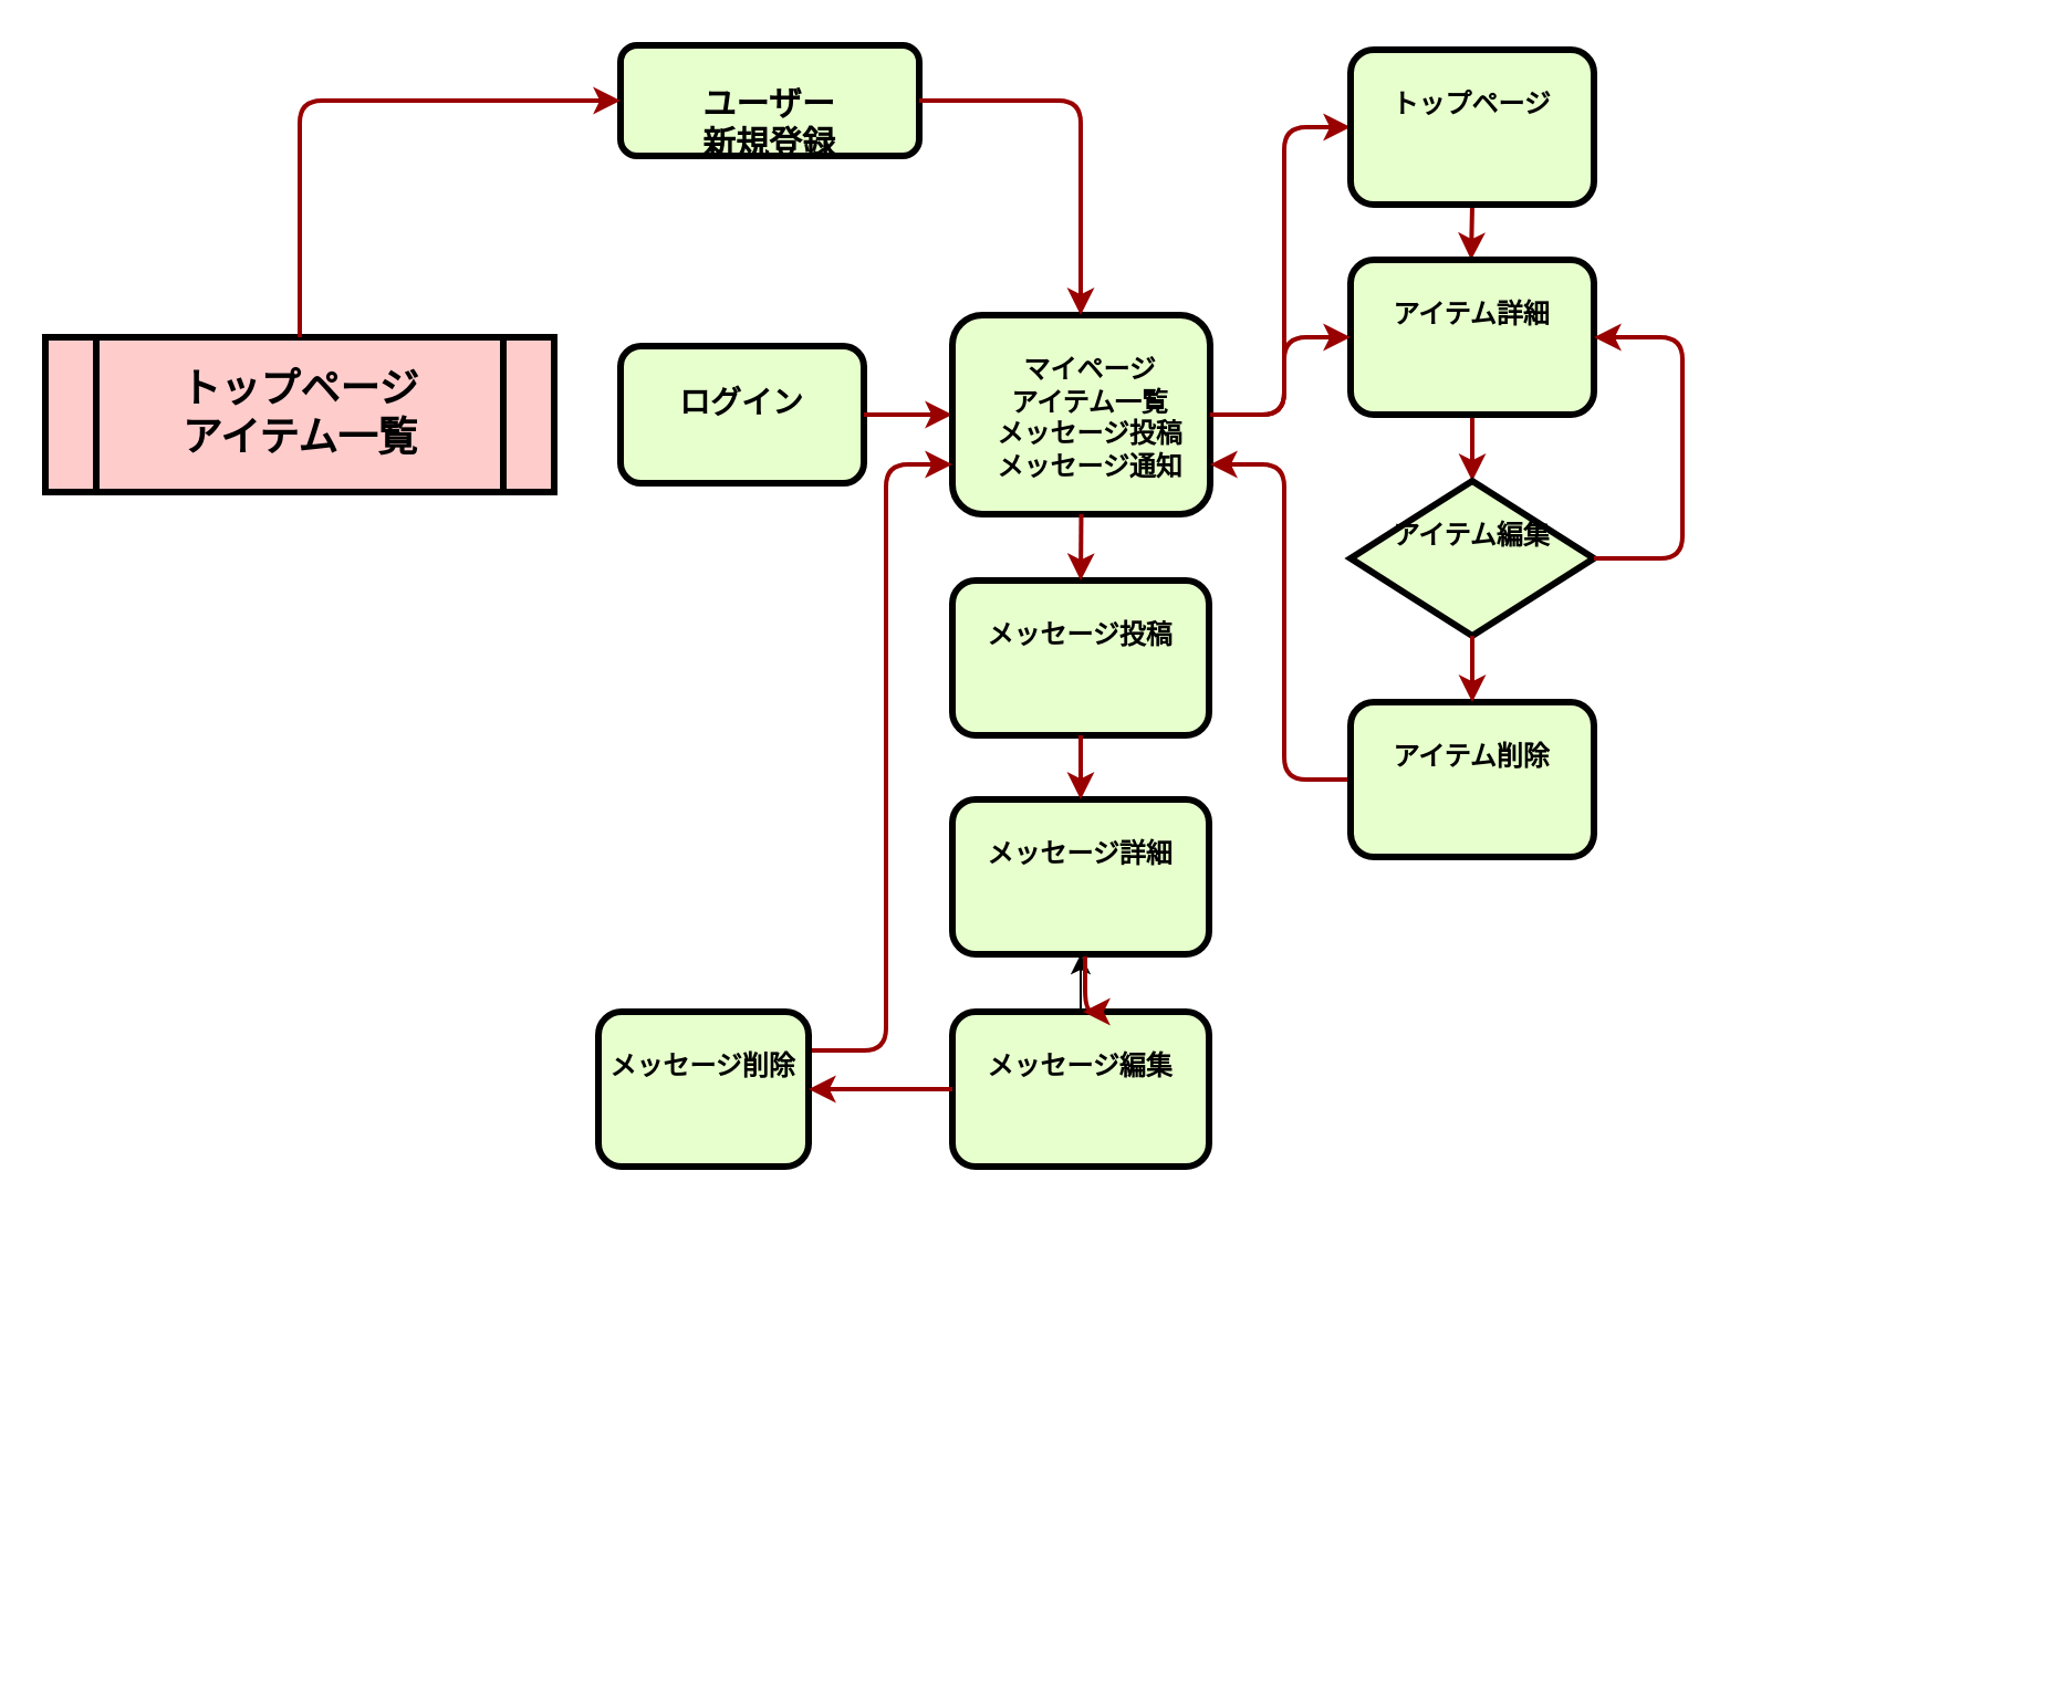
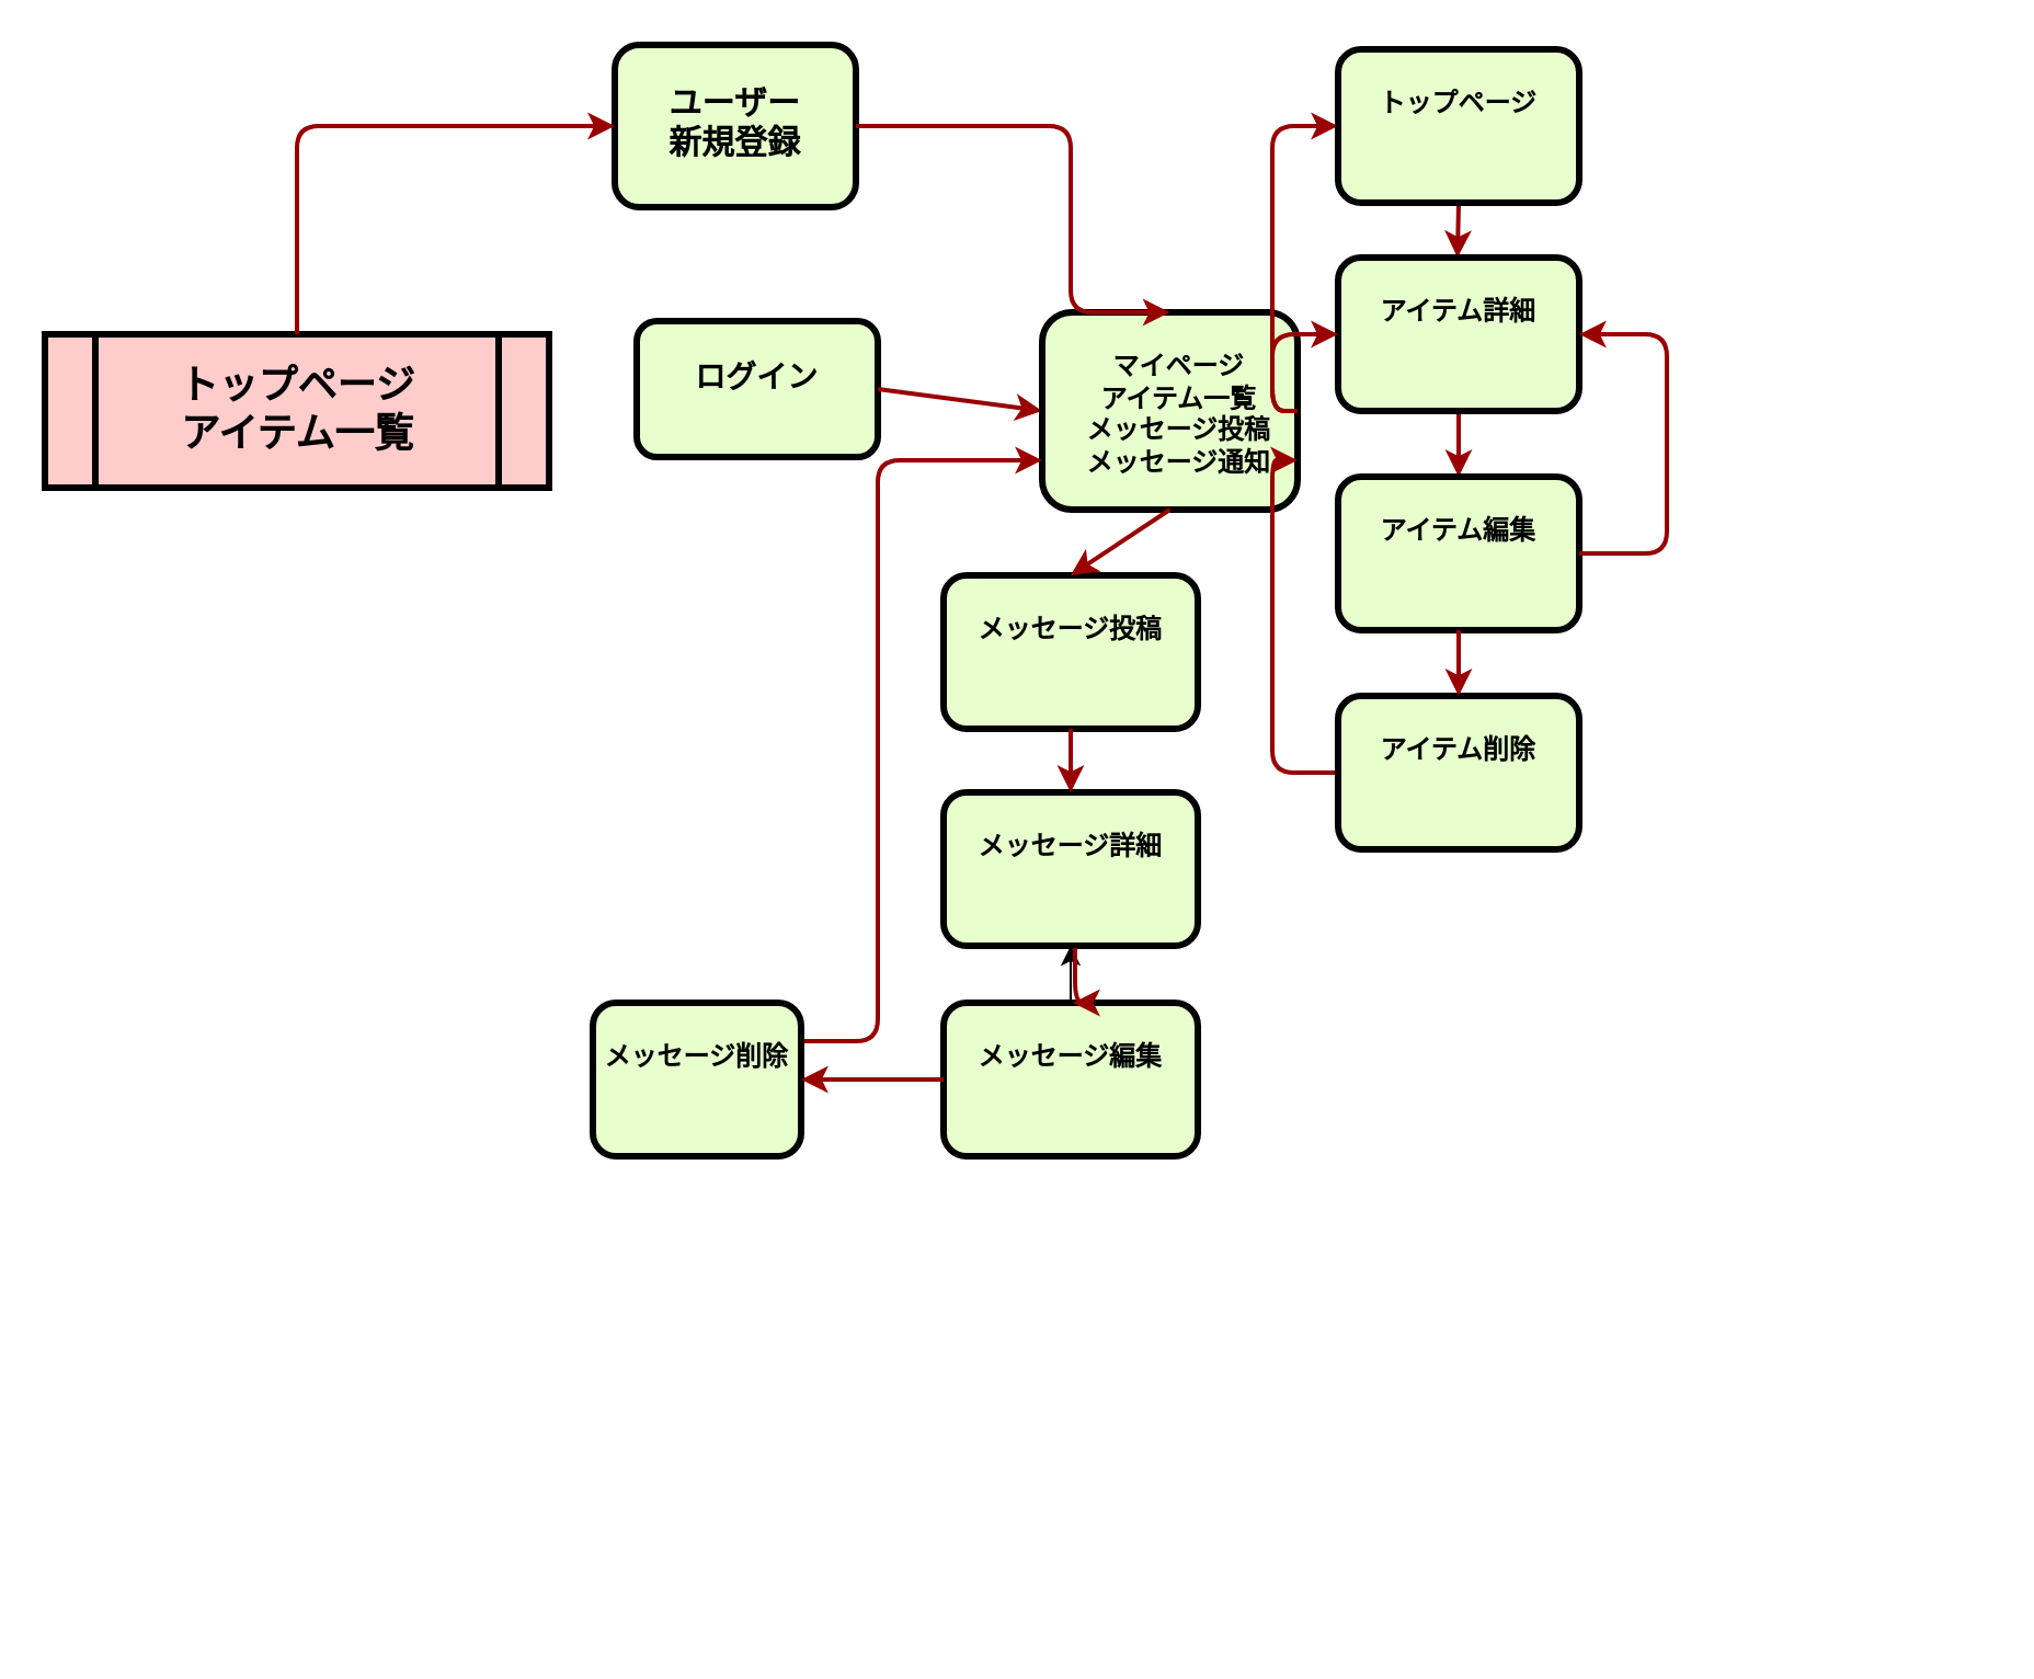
- <mxCell id="3" value="&lt;p style=&quot;margin: 0px; margin-top: 4px; text-align: center; text-decoration: underline;&quot;&gt;&lt;strong&gt;&lt;br&gt;&lt;/strong&gt;&lt;/p&gt;&lt;p style=&quot;margin-top: 0pt; margin-bottom: 0pt; margin-left: 0in; direction: ltr; unicode-bidi: embed; word-break: normal; font-size: 15px;&quot;&gt;ユーザー&lt;/p&gt;&lt;p style=&quot;margin-top: 0pt; margin-bottom: 0pt; margin-left: 0in; direction: ltr; unicode-bidi: embed; word-break: normal; font-size: 15px;&quot;&gt;&lt;span style=&quot;background-color: initial; font-family: 游ゴシック;&quot;&gt;新規登録&lt;/span&gt;&lt;/p&gt;" style="verticalAlign=middle;align=center;overflow=fill;fontSize=12;fontFamily=Helvetica;html=1;rounded=1;fontStyle=1;strokeWidth=3;fillColor=#E6FFCC" parent="1" vertex="1"><mxGeometry x="280" y="20" width="135" height="50" as="geometry" /></mxCell>
+ <mxCell id="3" value="&lt;p style=&quot;margin: 0px; margin-top: 4px; text-align: center; text-decoration: underline;&quot;&gt;&lt;strong&gt;&lt;br&gt;&lt;/strong&gt;&lt;/p&gt;&lt;p style=&quot;margin-top: 0pt; margin-bottom: 0pt; margin-left: 0in; direction: ltr; unicode-bidi: embed; word-break: normal; font-size: 15px;&quot;&gt;ユーザー&lt;/p&gt;&lt;p style=&quot;margin-top: 0pt; margin-bottom: 0pt; margin-left: 0in; direction: ltr; unicode-bidi: embed; word-break: normal; font-size: 15px;&quot;&gt;&lt;span style=&quot;background-color: initial; font-family: 游ゴシック;&quot;&gt;新規登録&lt;/span&gt;&lt;/p&gt;" style="verticalAlign=middle;align=center;overflow=fill;fontSize=12;fontFamily=Helvetica;html=1;rounded=1;fontStyle=1;strokeWidth=3;fillColor=#E6FFCC" parent="1" vertex="1"><mxGeometry x="280" y="20" width="110" height="74" as="geometry" /></mxCell>
- <mxCell id="4" value="&lt;p style=&quot;margin: 0px; margin-top: 4px; text-align: center; text-decoration: underline;&quot;&gt;&lt;strong&gt;&lt;br&gt;&lt;/strong&gt;&lt;/p&gt;&lt;p style=&quot;margin-top: 0pt; margin-bottom: 0pt; margin-left: 0in; direction: ltr; unicode-bidi: embed; word-break: normal;&quot;&gt;&lt;font style=&quot;font-size: 14px;&quot;&gt;ログイン&lt;/font&gt;&lt;/p&gt;" style="verticalAlign=middle;align=center;overflow=fill;fontSize=12;fontFamily=Helvetica;html=1;rounded=1;fontStyle=1;strokeWidth=3;fillColor=#E6FFCC" parent="1" vertex="1"><mxGeometry x="280" y="156" width="110" height="62" as="geometry" /></mxCell>
+ <mxCell id="4" value="&lt;p style=&quot;margin: 0px; margin-top: 4px; text-align: center; text-decoration: underline;&quot;&gt;&lt;strong&gt;&lt;br&gt;&lt;/strong&gt;&lt;/p&gt;&lt;p style=&quot;margin-top: 0pt; margin-bottom: 0pt; margin-left: 0in; direction: ltr; unicode-bidi: embed; word-break: normal;&quot;&gt;&lt;font style=&quot;font-size: 14px;&quot;&gt;ログイン&lt;/font&gt;&lt;/p&gt;" style="verticalAlign=middle;align=center;overflow=fill;fontSize=12;fontFamily=Helvetica;html=1;rounded=1;fontStyle=1;strokeWidth=3;fillColor=#E6FFCC" parent="1" vertex="1"><mxGeometry x="290" y="146" width="110" height="62" as="geometry" /></mxCell>
- <mxCell id="6" value="&lt;p style=&quot;margin: 0px; margin-top: 4px; text-align: center; text-decoration: underline;&quot;&gt;&lt;strong&gt;&lt;br&gt;&lt;/strong&gt;&lt;/p&gt;&lt;p style=&quot;margin: 0px; margin-left: 8px;&quot;&gt;マイページ&lt;/p&gt;&lt;p style=&quot;margin: 0px; margin-left: 8px;&quot;&gt;アイテム一覧&lt;/p&gt;&lt;p style=&quot;margin: 0px; margin-left: 8px;&quot;&gt;メッセージ投稿&lt;/p&gt;&lt;p style=&quot;margin: 0px; margin-left: 8px;&quot;&gt;メッセージ通知&lt;/p&gt;" style="verticalAlign=middle;align=center;overflow=fill;fontSize=12;fontFamily=Helvetica;html=1;rounded=1;fontStyle=1;strokeWidth=3;fillColor=#E6FFCC" parent="1" vertex="1"><mxGeometry x="430" y="142" width="116.5" height="90" as="geometry" /></mxCell>
+ <mxCell id="6" value="&lt;p style=&quot;margin: 0px; margin-top: 4px; text-align: center; text-decoration: underline;&quot;&gt;&lt;strong&gt;&lt;br&gt;&lt;/strong&gt;&lt;/p&gt;&lt;p style=&quot;margin: 0px; margin-left: 8px;&quot;&gt;マイページ&lt;/p&gt;&lt;p style=&quot;margin: 0px; margin-left: 8px;&quot;&gt;アイテム一覧&lt;/p&gt;&lt;p style=&quot;margin: 0px; margin-left: 8px;&quot;&gt;メッセージ投稿&lt;/p&gt;&lt;p style=&quot;margin: 0px; margin-left: 8px;&quot;&gt;メッセージ通知&lt;/p&gt;" style="verticalAlign=middle;align=center;overflow=fill;fontSize=12;fontFamily=Helvetica;html=1;rounded=1;fontStyle=1;strokeWidth=3;fillColor=#E6FFCC" parent="1" vertex="1"><mxGeometry x="475" y="142" width="116.5" height="90" as="geometry" /></mxCell>
- <mxCell id="15" value="&lt;p style=&quot;margin: 0px; margin-top: 4px; text-align: center; text-decoration: underline;&quot;&gt;&lt;strong&gt;&lt;br&gt;&lt;/strong&gt;&lt;/p&gt;&lt;p style=&quot;margin-top: 0pt; margin-bottom: 0pt; margin-left: 0in; direction: ltr; unicode-bidi: embed; word-break: normal;&quot;&gt;アイテム編集&lt;/p&gt;" style="rhombus;verticalAlign=middle;align=center;overflow=fill;fontSize=12;fontFamily=Helvetica;html=1;fontStyle=1;strokeWidth=3;fillColor=#E6FFCC;" parent="1" vertex="1"><mxGeometry x="610" y="217" width="110" height="70" as="geometry" /></mxCell>
+ <mxCell id="15" value="&lt;p style=&quot;margin: 0px; margin-top: 4px; text-align: center; text-decoration: underline;&quot;&gt;&lt;strong&gt;&lt;br&gt;&lt;/strong&gt;&lt;/p&gt;&lt;p style=&quot;margin-top: 0pt; margin-bottom: 0pt; margin-left: 0in; direction: ltr; unicode-bidi: embed; word-break: normal;&quot;&gt;アイテム編集&lt;/p&gt;" style="verticalAlign=middle;align=center;overflow=fill;fontSize=12;fontFamily=Helvetica;html=1;rounded=1;fontStyle=1;strokeWidth=3;fillColor=#E6FFCC" parent="1" vertex="1"><mxGeometry x="610" y="217" width="110" height="70" as="geometry" /></mxCell>
